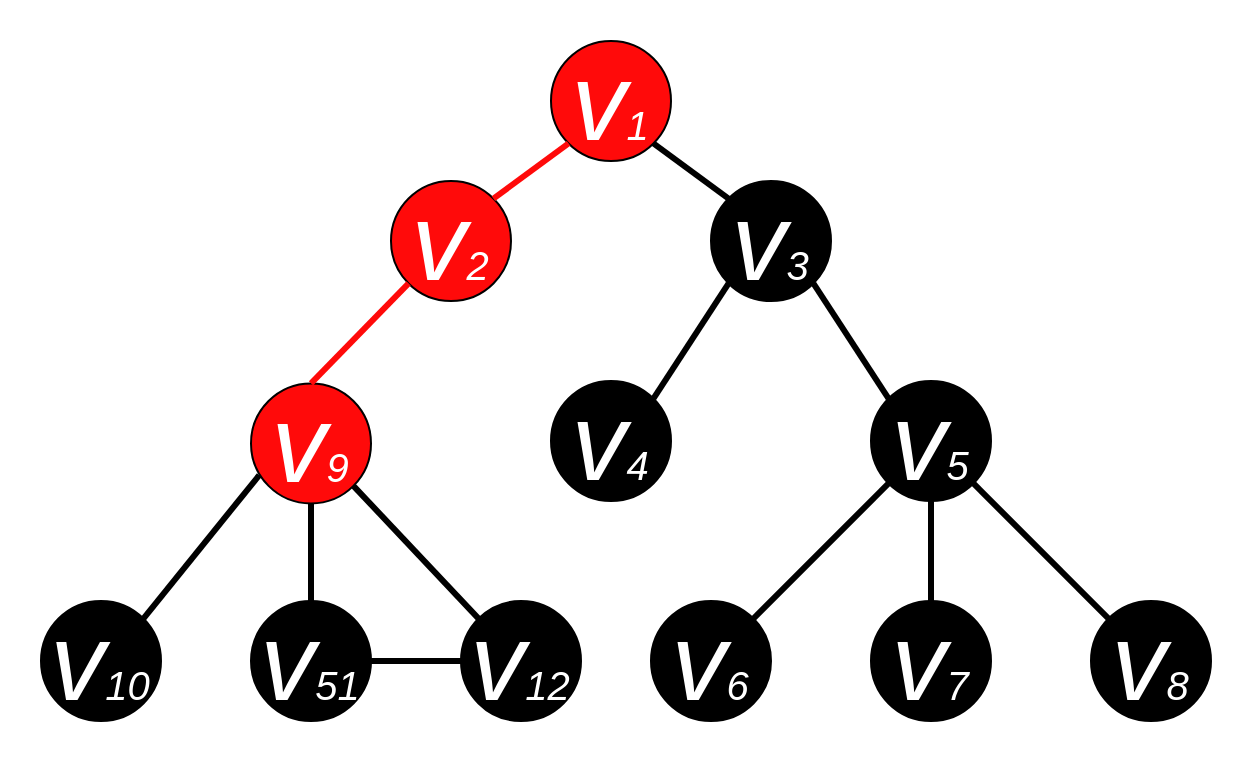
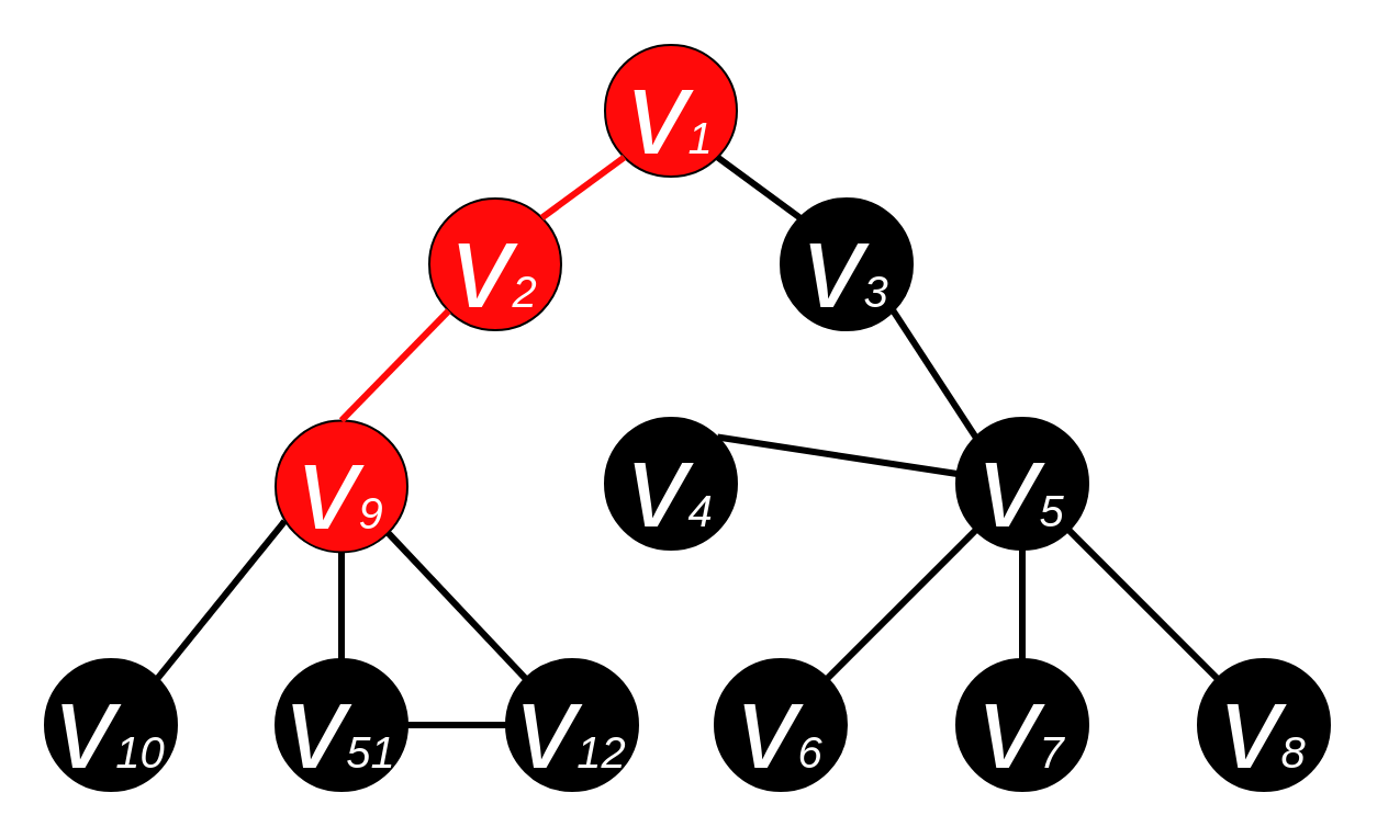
- <mxCell id="12" value="" style="endArrow=none;html=1;rounded=0;fontSize=20;fontColor=#FFFFFF;entryX=0;entryY=1;entryDx=0;entryDy=0;exitX=1;exitY=0;exitDx=0;exitDy=0;strokeWidth=3;" parent="1" source="5" target="4" edge="1"><mxGeometry width="50" height="50" relative="1" as="geometry"><mxPoint x="395" y="200" as="sourcePoint" /><mxPoint x="445" y="150" as="targetPoint" /></mxGeometry></mxCell>
+ <mxCell id="12" value="" style="endArrow=none;html=1;rounded=0;fontSize=20;fontColor=#FFFFFF;exitX=1;exitY=0;exitDx=0;exitDy=0;strokeWidth=3;" parent="1" source="5" target="6" edge="1"><mxGeometry width="50" height="50" relative="1" as="geometry"><mxPoint x="395" y="200" as="sourcePoint" /><mxPoint x="445" y="150" as="targetPoint" /></mxGeometry></mxCell>
